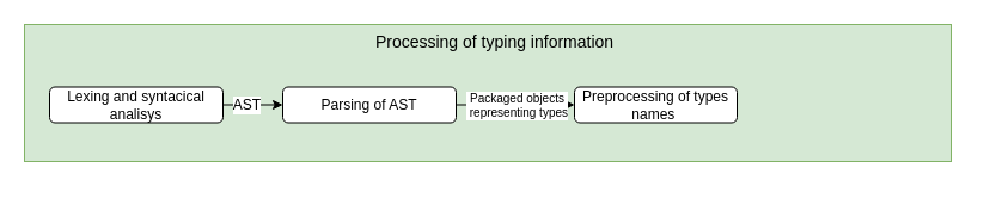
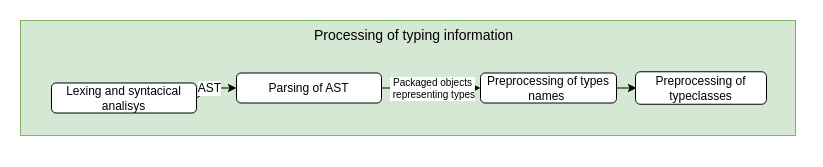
- <mxCell id="5" value="Lexing and syntacical analisys" style="rounded=1;whiteSpace=wrap;html=1;" parent="2" vertex="1"><mxGeometry x="15" y="42.5" width="145" height="30" as="geometry" /></mxCell>
+ <mxCell id="5" value="Lexing and syntacical analisys" style="rounded=1;whiteSpace=wrap;html=1;" parent="2" vertex="1"><mxGeometry x="25" y="52.5" width="145" height="30" as="geometry" /></mxCell>
+ <mxCell id="8" value="" style="edgeStyle=orthogonalEdgeStyle;rounded=0;orthogonalLoop=1;jettySize=auto;html=1;fontSize=10;" parent="2" source="9" target="13" edge="1"><mxGeometry relative="1" as="geometry" /></mxCell>
+ <mxCell id="13" value="Preprocessing of typeclasses" style="rounded=1;whiteSpace=wrap;html=1;" parent="2" vertex="1"><mxGeometry x="609" y="41.25" width="131" height="32.5" as="geometry" /></mxCell>
